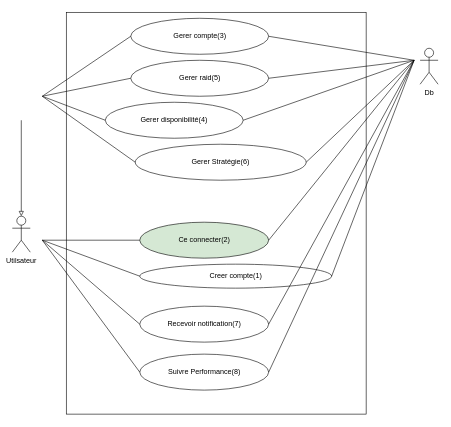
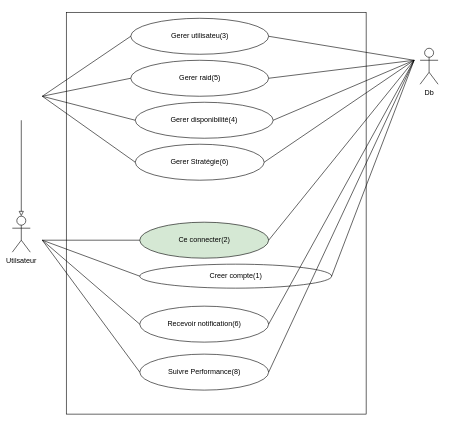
- <mxCell id="4" value="Gerer compte(3)" style="ellipse;whiteSpace=wrap;html=1;" parent="1" vertex="1"><mxGeometry x="217.5" y="30" width="230" height="60" as="geometry" /></mxCell>
+ <mxCell id="4" value="Gerer utilisateu(3)" style="ellipse;whiteSpace=wrap;html=1;" parent="1" vertex="1"><mxGeometry x="217.5" y="30" width="230" height="60" as="geometry" /></mxCell>
- <mxCell id="10" value="Gerer disponibilité(4)" style="ellipse;whiteSpace=wrap;html=1;" parent="1" vertex="1"><mxGeometry x="175" y="170" width="230" height="60" as="geometry" /></mxCell>
+ <mxCell id="10" value="Gerer disponibilité(4)" style="ellipse;whiteSpace=wrap;html=1;" parent="1" vertex="1"><mxGeometry x="225" y="170" width="230" height="60" as="geometry" /></mxCell>
- <mxCell id="14" value="Gerer Stratégie(6)" style="ellipse;whiteSpace=wrap;html=1;" parent="1" vertex="1"><mxGeometry x="225" y="240" width="285" height="60" as="geometry" /></mxCell>
+ <mxCell id="14" value="Gerer Stratégie(6)" style="ellipse;whiteSpace=wrap;html=1;" parent="1" vertex="1"><mxGeometry x="225" y="240" width="215" height="60" as="geometry" /></mxCell>
- <mxCell id="16" value="Recevoir notification(7)" style="ellipse;whiteSpace=wrap;html=1;" parent="1" vertex="1"><mxGeometry x="232.5" y="510" width="215" height="60" as="geometry" /></mxCell>
+ <mxCell id="16" value="Recevoir notification(6)" style="ellipse;whiteSpace=wrap;html=1;" parent="1" vertex="1"><mxGeometry x="232.5" y="510" width="215" height="60" as="geometry" /></mxCell>
